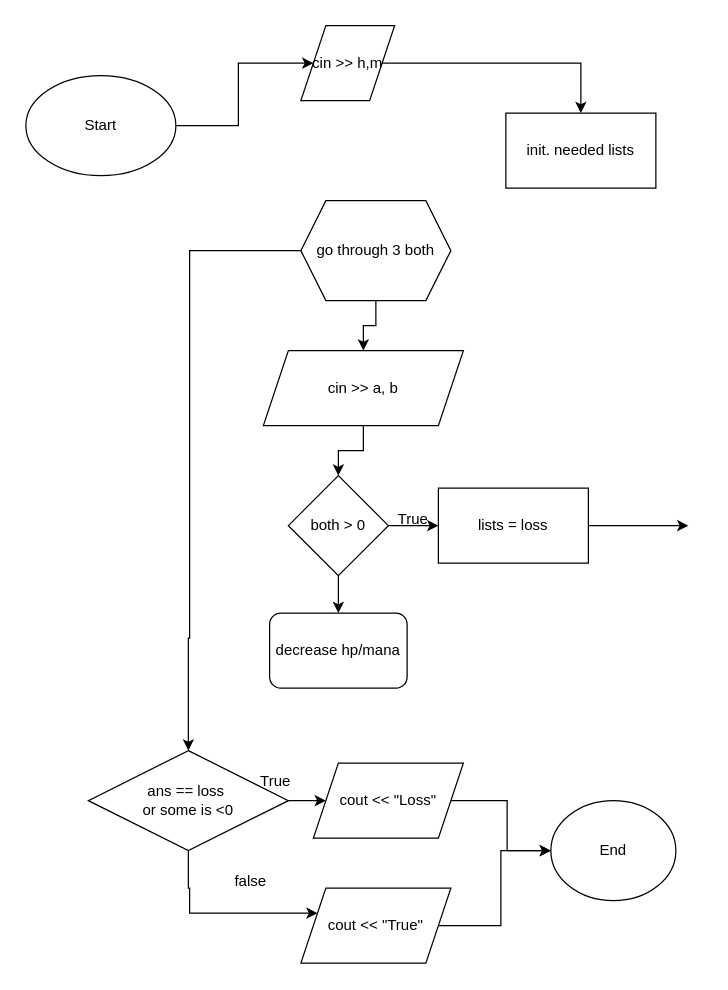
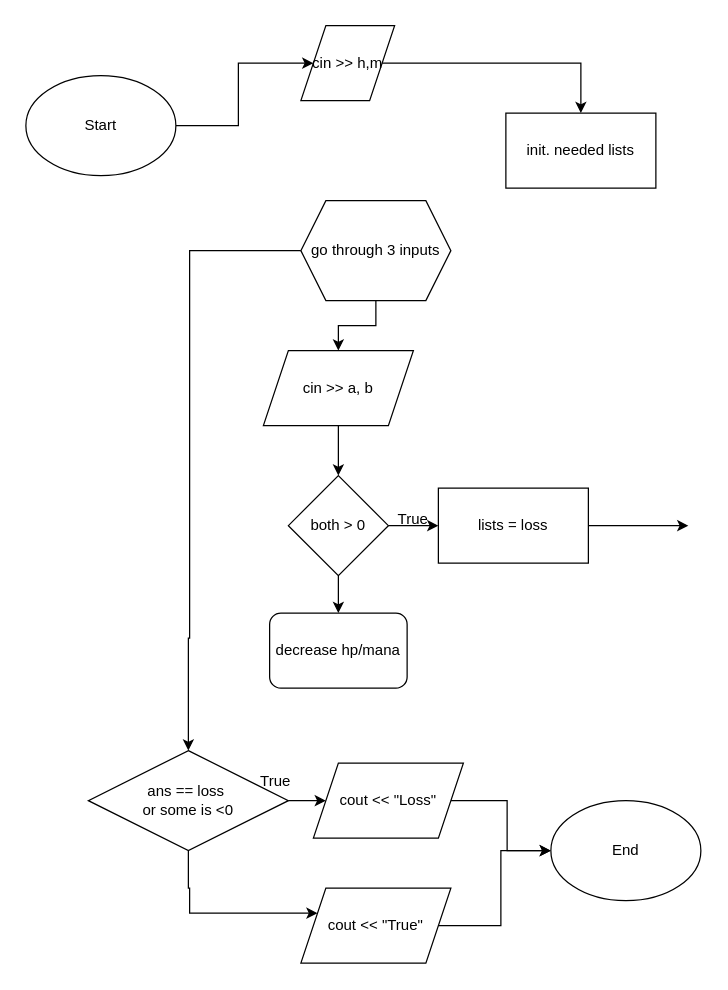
- <mxCell id="9" value="go through 3 both" style="shape=hexagon;perimeter=hexagonPerimeter2;whiteSpace=wrap;html=1;fixedSize=1;" vertex="1" parent="1"><mxGeometry x="240" y="160" width="120" height="80" as="geometry" /></mxCell>
+ <mxCell id="9" value="go through 3 inputs" style="shape=hexagon;perimeter=hexagonPerimeter2;whiteSpace=wrap;html=1;fixedSize=1;" vertex="1" parent="1"><mxGeometry x="240" y="160" width="120" height="80" as="geometry" /></mxCell>
- <mxCell id="11" value="cin &amp;gt;&amp;gt; a, b" style="shape=parallelogram;perimeter=parallelogramPerimeter;whiteSpace=wrap;html=1;fixedSize=1;" vertex="1" parent="1"><mxGeometry x="210" y="280" width="160" height="60" as="geometry" /></mxCell>
+ <mxCell id="11" value="cin &amp;gt;&amp;gt; a, b" style="shape=parallelogram;perimeter=parallelogramPerimeter;whiteSpace=wrap;html=1;fixedSize=1;" vertex="1" parent="1"><mxGeometry x="210" y="280" width="120" height="60" as="geometry" /></mxCell>
- <mxCell id="28" value="End" style="ellipse;whiteSpace=wrap;html=1;" vertex="1" parent="1"><mxGeometry x="440" y="640" width="100" height="80" as="geometry" /></mxCell>
+ <mxCell id="28" value="End" style="ellipse;whiteSpace=wrap;html=1;" vertex="1" parent="1"><mxGeometry x="440" y="640" width="120" height="80" as="geometry" /></mxCell>
- <mxCell id="27" value="false" style="text;html=1;strokeColor=none;fillColor=none;align=center;verticalAlign=middle;whiteSpace=wrap;rounded=0;" vertex="1" parent="1"><mxGeometry x="170" y="690" width="60" height="30" as="geometry" /></mxCell>
